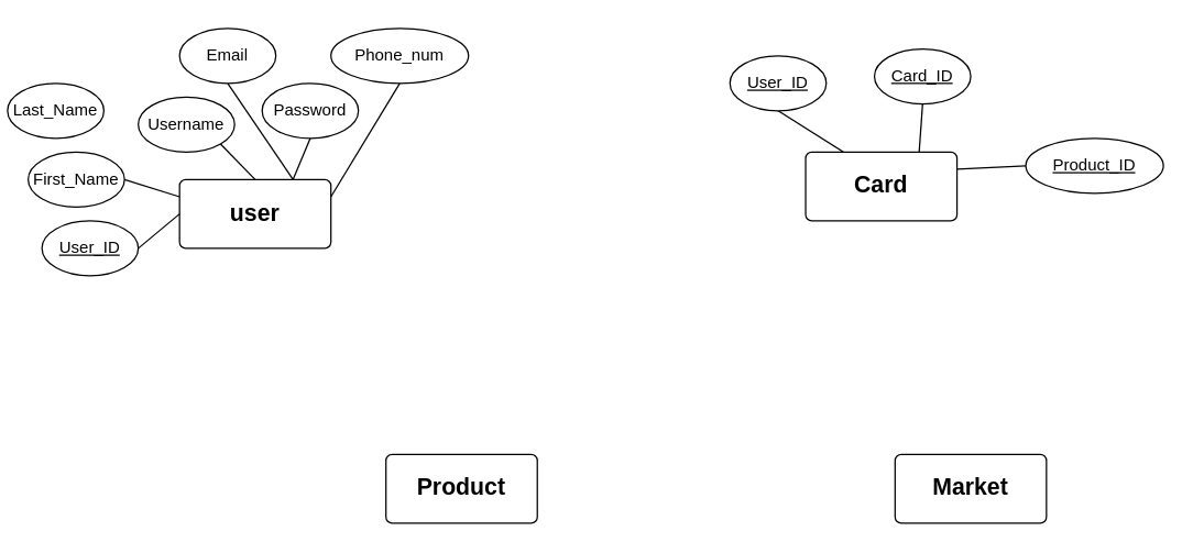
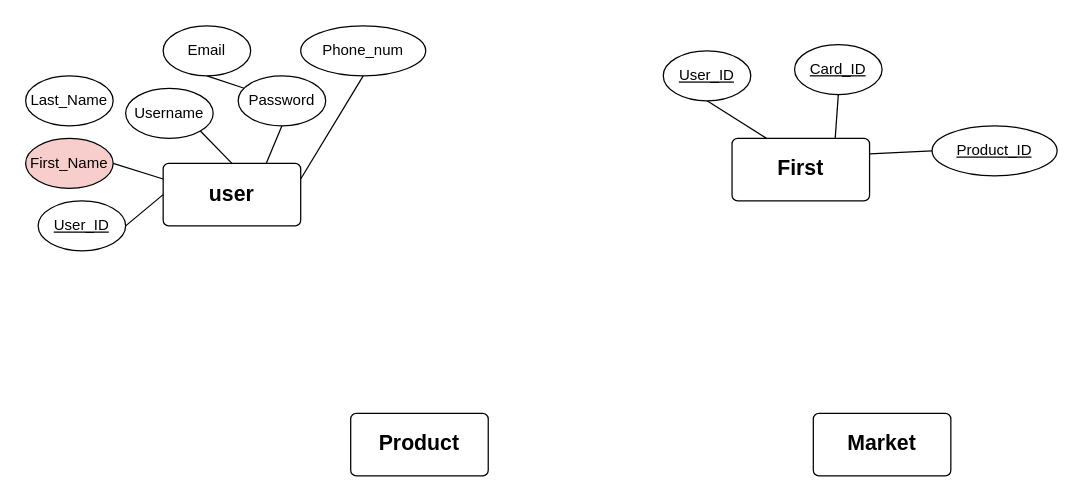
- <mxCell id="8" value="&lt;div&gt;Last_Name&lt;/div&gt;" style="ellipse;whiteSpace=wrap;html=1;align=center;" vertex="1" parent="1"><mxGeometry x="5" y="60" width="70" height="40" as="geometry" /></mxCell>
+ <mxCell id="8" value="&lt;div&gt;Last_Name&lt;/div&gt;" style="ellipse;whiteSpace=wrap;html=1;align=center;" vertex="1" parent="1"><mxGeometry x="20" y="60" width="70" height="40" as="geometry" /></mxCell>
- <mxCell id="13" style="edgeStyle=none;curved=1;rounded=0;orthogonalLoop=1;jettySize=auto;html=1;exitX=0.5;exitY=1;exitDx=0;exitDy=0;entryX=0.75;entryY=0;entryDx=0;entryDy=0;fontSize=12;startSize=8;endSize=8;endArrow=none;endFill=0;" edge="1" parent="1" source="14" target="2"><mxGeometry relative="1" as="geometry" /></mxCell>
+ <mxCell id="13" style="edgeStyle=none;curved=1;rounded=0;orthogonalLoop=1;jettySize=auto;html=1;exitX=0.5;exitY=1;exitDx=0;exitDy=0;fontSize=12;startSize=8;endSize=8;endArrow=none;endFill=0;" edge="1" parent="1" source="14" target="12"><mxGeometry relative="1" as="geometry" /></mxCell>
- <mxCell id="3" value="&lt;div&gt;First_Name&lt;/div&gt;" style="ellipse;whiteSpace=wrap;html=1;align=center;" vertex="1" parent="1"><mxGeometry x="20" y="110" width="70" height="40" as="geometry" /></mxCell>
+ <mxCell id="3" value="&lt;div&gt;First_Name&lt;/div&gt;" style="ellipse;whiteSpace=wrap;html=1;align=center;fillColor=#f8cecc;" vertex="1" parent="1"><mxGeometry x="20" y="110" width="70" height="40" as="geometry" /></mxCell>
- <mxCell id="18" value="&lt;div&gt;&lt;font style=&quot;font-size: 17px;&quot;&gt;&lt;b&gt;Card&lt;/b&gt;&lt;/font&gt;&lt;/div&gt;" style="rounded=1;arcSize=9;whiteSpace=wrap;html=1;align=center;" vertex="1" parent="1"><mxGeometry x="585" y="110" width="110" height="50" as="geometry" /></mxCell>
+ <mxCell id="18" value="&lt;div&gt;&lt;font style=&quot;font-size: 17px;&quot;&gt;&lt;b&gt;First&lt;/b&gt;&lt;/font&gt;&lt;/div&gt;" style="rounded=1;arcSize=9;whiteSpace=wrap;html=1;align=center;" vertex="1" parent="1"><mxGeometry x="585" y="110" width="110" height="50" as="geometry" /></mxCell>
